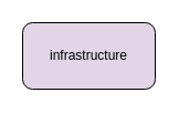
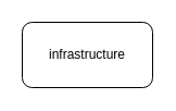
- <mxCell id="2" value="infrastructure" style="rounded=1;whiteSpace=wrap;html=1;fillColor=#e1d5e7;" vertex="1" parent="1"><mxGeometry x="20" y="20" width="120" height="60" as="geometry" /></mxCell>
+ <mxCell id="2" value="infrastructure" style="rounded=1;whiteSpace=wrap;html=1;" vertex="1" parent="1"><mxGeometry x="20" y="20" width="120" height="60" as="geometry" /></mxCell>
